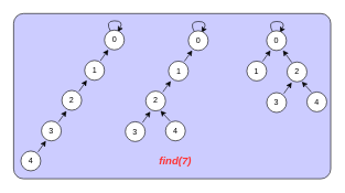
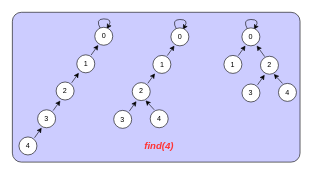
- <mxCell id="33" value="&lt;i&gt;&lt;font color=&quot;#ff3333&quot; style=&quot;font-size: 16px&quot;&gt;&lt;b&gt;find(7)&lt;/b&gt;&lt;/font&gt;&lt;/i&gt;" style="text;html=1;strokeColor=none;fillColor=none;align=center;verticalAlign=middle;whiteSpace=wrap;rounded=0;fontSize=14;" vertex="1" parent="1"><mxGeometry x="235" y="228.02" width="60" height="30" as="geometry" /></mxCell>
+ <mxCell id="33" value="&lt;i&gt;&lt;font color=&quot;#ff3333&quot; style=&quot;font-size: 16px&quot;&gt;&lt;b&gt;find(4)&lt;/b&gt;&lt;/font&gt;&lt;/i&gt;" style="text;html=1;strokeColor=none;fillColor=none;align=center;verticalAlign=middle;whiteSpace=wrap;rounded=0;fontSize=14;" vertex="1" parent="1"><mxGeometry x="235" y="228.02" width="60" height="30" as="geometry" /></mxCell>
